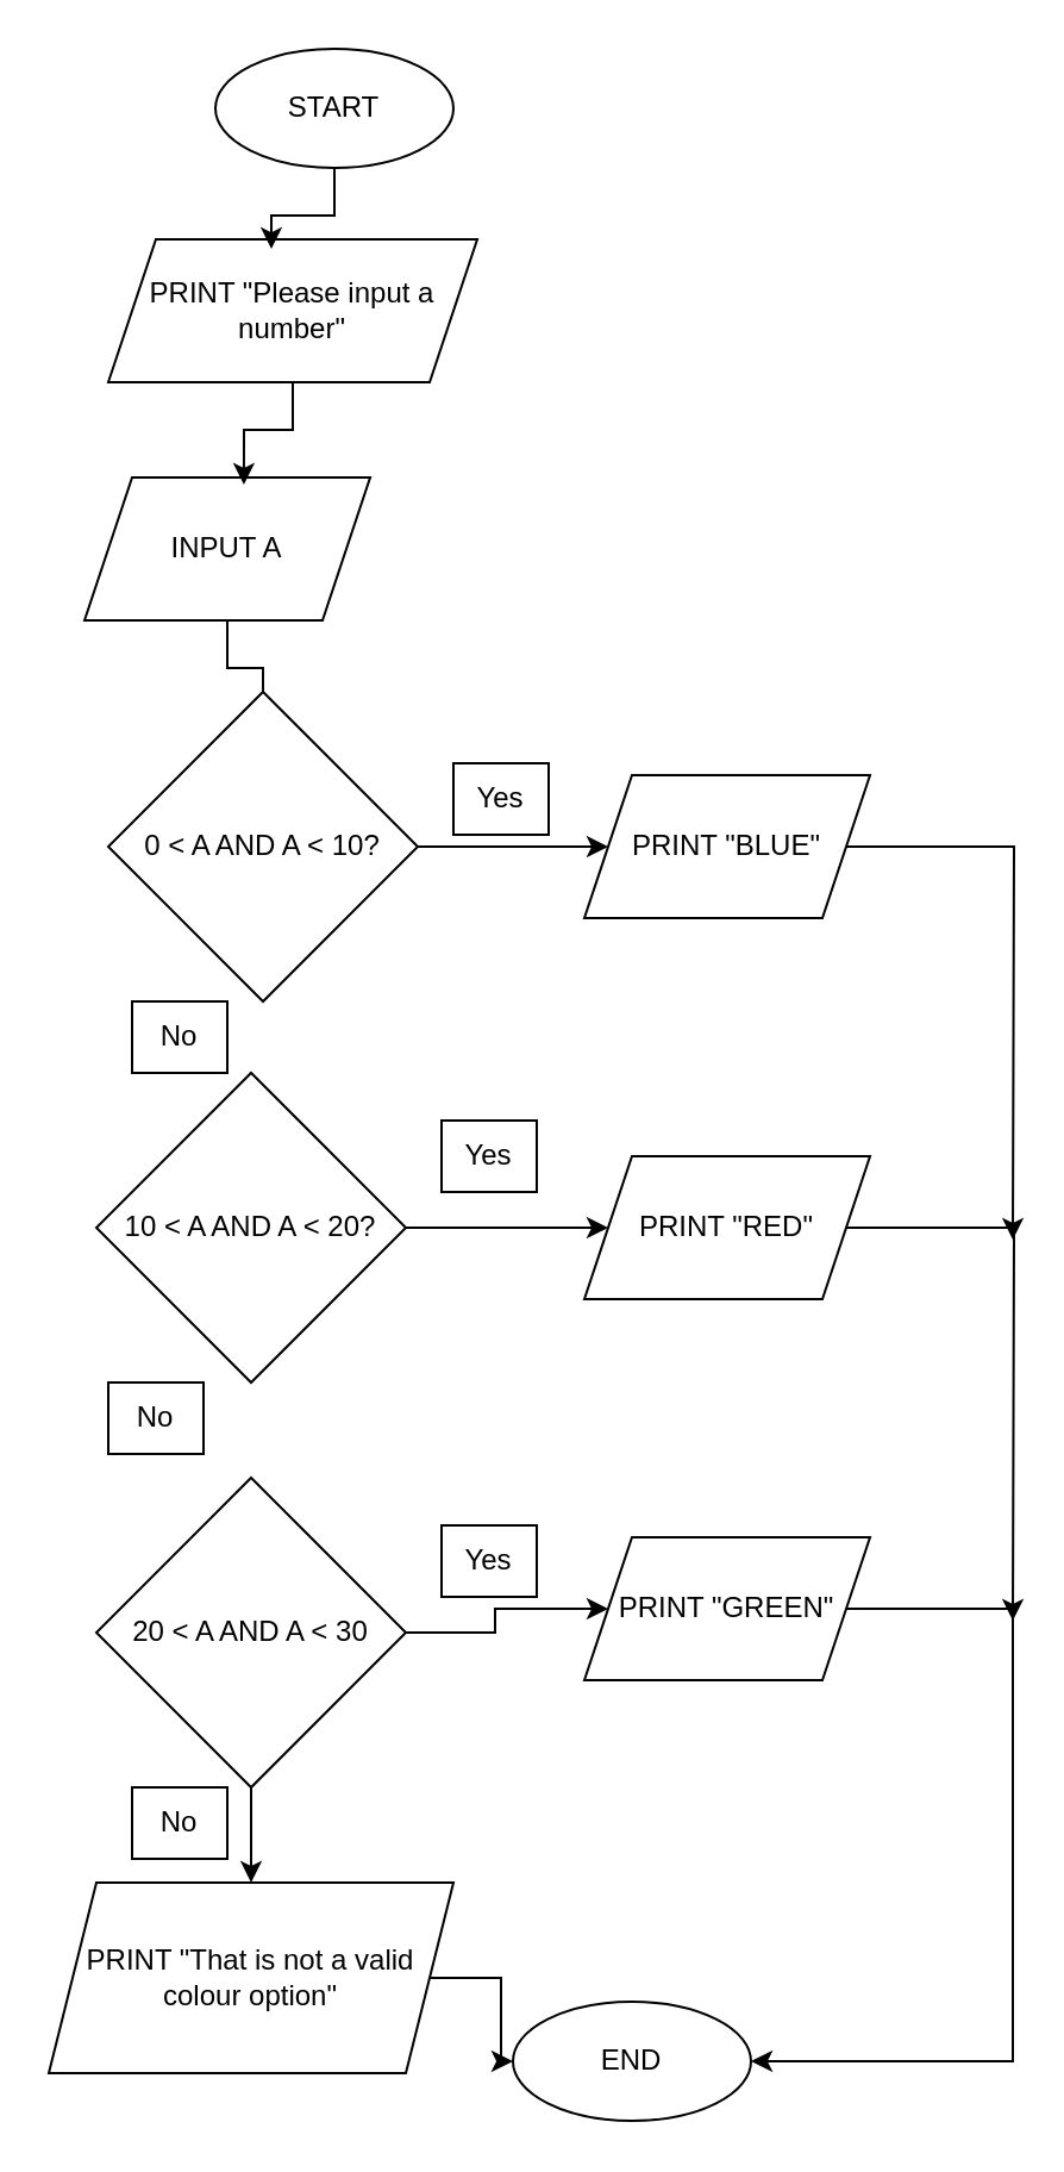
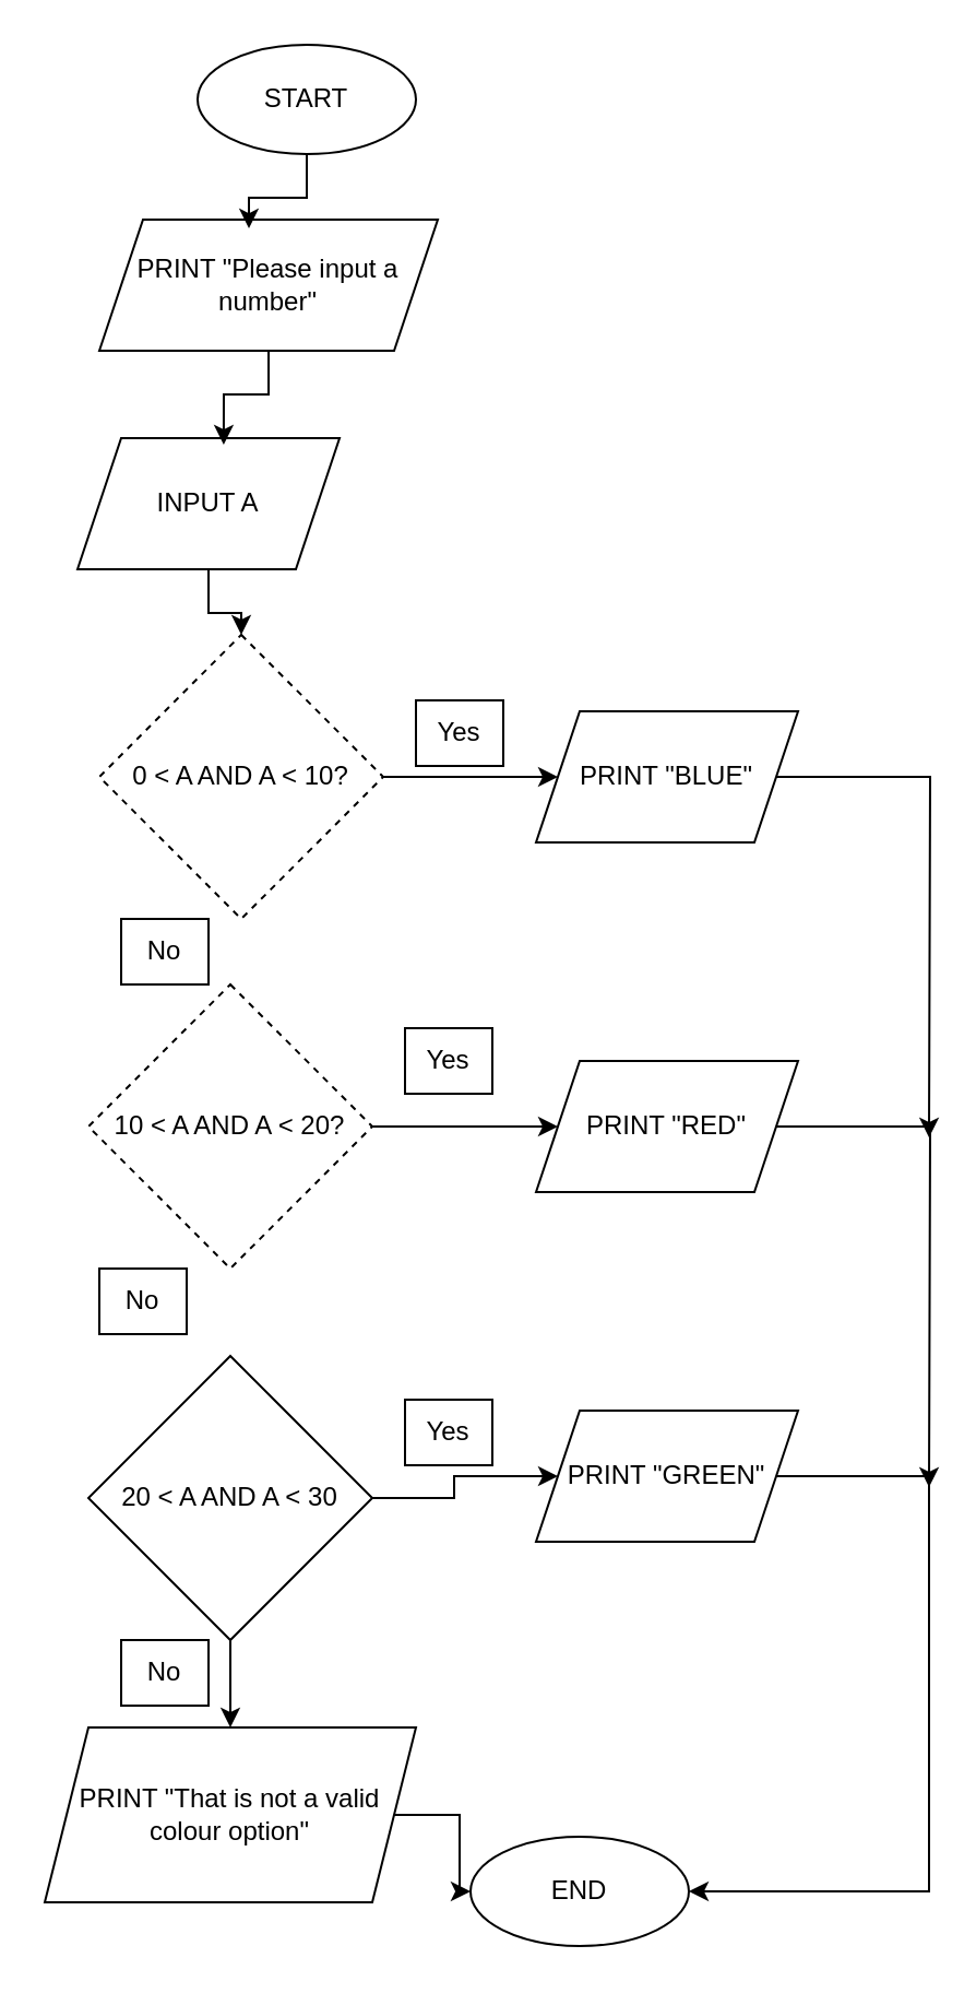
- <mxCell id="3" style="edgeStyle=orthogonalEdgeStyle;rounded=0;orthogonalLoop=1;jettySize=auto;html=1;entryX=0.5;entryY=0;entryDx=0;entryDy=0;endArrow=none;" edge="1" parent="1" source="4" target="6"><mxGeometry relative="1" as="geometry" /></mxCell>
+ <mxCell id="3" style="edgeStyle=orthogonalEdgeStyle;rounded=0;orthogonalLoop=1;jettySize=auto;html=1;entryX=0.5;entryY=0;entryDx=0;entryDy=0;" edge="1" parent="1" source="4" target="6"><mxGeometry relative="1" as="geometry" /></mxCell>
- <mxCell id="6" value="0 &amp;lt; A AND A &amp;lt; 10?" style="rhombus;whiteSpace=wrap;html=1;" vertex="1" parent="1"><mxGeometry x="45" y="290" width="130" height="130" as="geometry" /></mxCell>
+ <mxCell id="6" value="0 &amp;lt; A AND A &amp;lt; 10?" style="rhombus;whiteSpace=wrap;html=1;dashed=1;" vertex="1" parent="1"><mxGeometry x="45" y="290" width="130" height="130" as="geometry" /></mxCell>
- <mxCell id="23" value="10 &amp;lt; A AND A &amp;lt; 20?" style="rhombus;whiteSpace=wrap;html=1;" vertex="1" parent="1"><mxGeometry x="40" y="450" width="130" height="130" as="geometry" /></mxCell>
+ <mxCell id="23" value="10 &amp;lt; A AND A &amp;lt; 20?" style="rhombus;whiteSpace=wrap;html=1;dashed=1;" vertex="1" parent="1"><mxGeometry x="40" y="450" width="130" height="130" as="geometry" /></mxCell>
